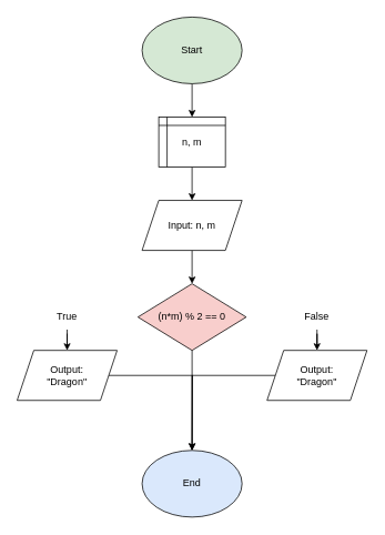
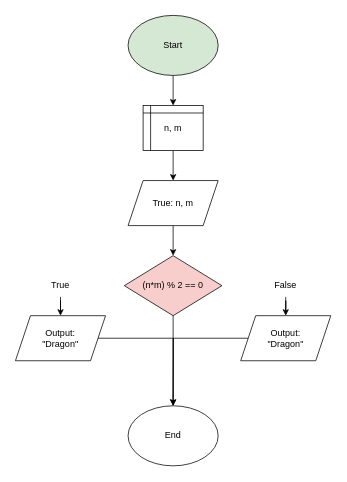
- <mxCell id="7" value="Input: n, m" style="shape=parallelogram;perimeter=parallelogramPerimeter;whiteSpace=wrap;html=1;fixedSize=1;" vertex="1" parent="1"><mxGeometry x="170" y="240" width="120" height="60" as="geometry" /></mxCell>
+ <mxCell id="7" value="True: n, m" style="shape=parallelogram;perimeter=parallelogramPerimeter;whiteSpace=wrap;html=1;fixedSize=1;" vertex="1" parent="1"><mxGeometry x="170" y="240" width="120" height="60" as="geometry" /></mxCell>
- <mxCell id="18" value="End" style="ellipse;whiteSpace=wrap;html=1;fillColor=#dae8fc;" vertex="1" parent="1"><mxGeometry x="170" y="540" width="120" height="80" as="geometry" /></mxCell>
+ <mxCell id="18" value="End" style="ellipse;whiteSpace=wrap;html=1;" vertex="1" parent="1"><mxGeometry x="170" y="540" width="120" height="80" as="geometry" /></mxCell>
